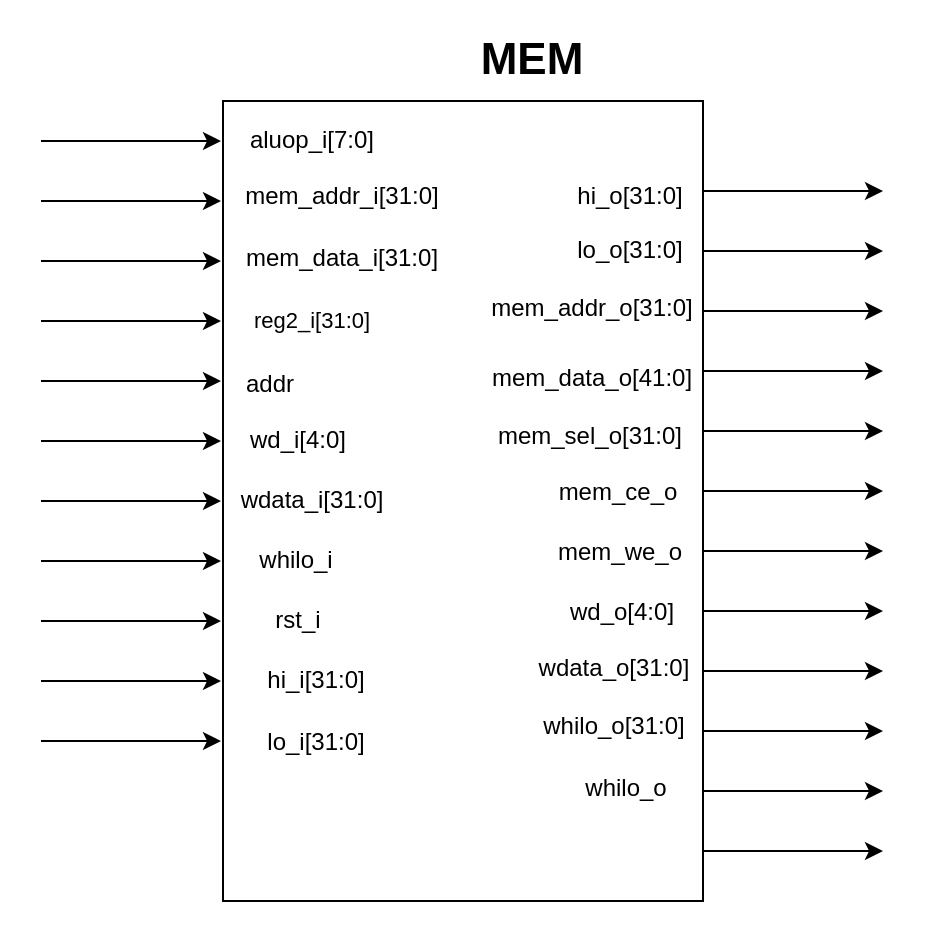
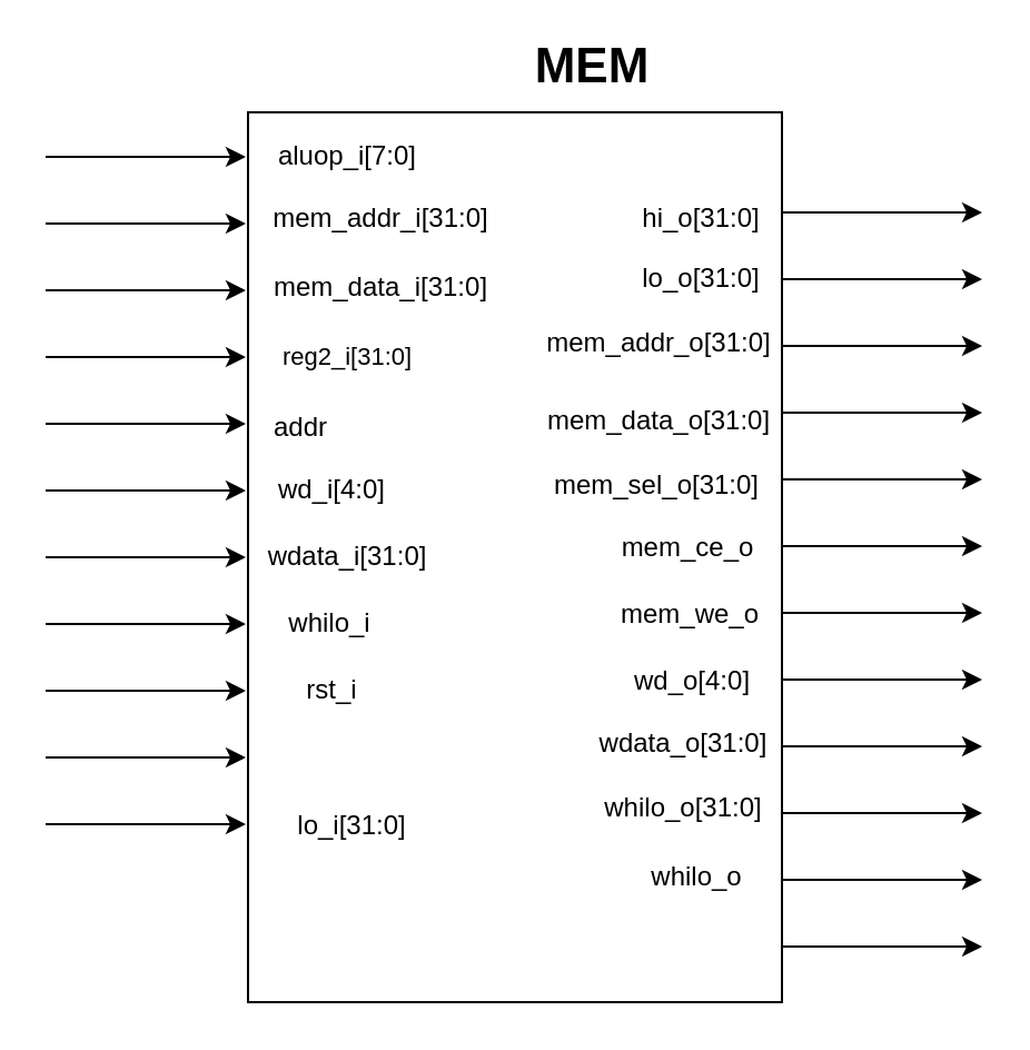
- <mxCell id="54" value="mem_data_o[41:0]" style="text;html=1;strokeColor=none;fillColor=none;align=center;verticalAlign=middle;whiteSpace=wrap;rounded=0;" vertex="1" parent="1"><mxGeometry x="276" y="179" width="40" height="20" as="geometry" /></mxCell>
+ <mxCell id="54" value="mem_data_o[31:0]" style="text;html=1;strokeColor=none;fillColor=none;align=center;verticalAlign=middle;whiteSpace=wrap;rounded=0;" vertex="1" parent="1"><mxGeometry x="276" y="179" width="40" height="20" as="geometry" /></mxCell>
- <mxCell id="36" value="hi_i[31:0]" style="text;html=1;strokeColor=none;fillColor=none;align=center;verticalAlign=middle;whiteSpace=wrap;rounded=0;" vertex="1" parent="1"><mxGeometry x="138" y="330" width="40" height="20" as="geometry" /></mxCell>
